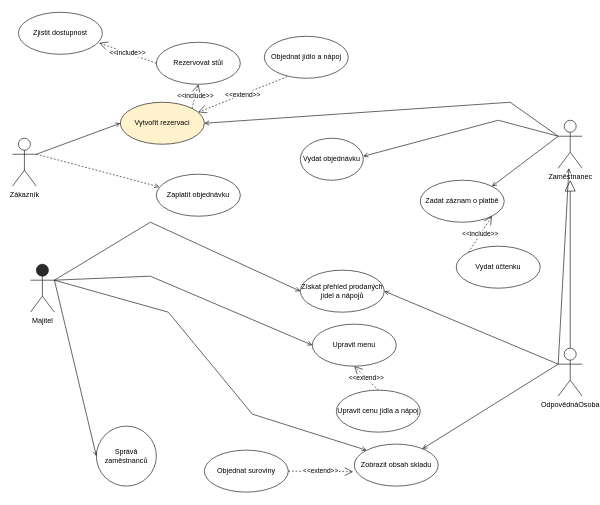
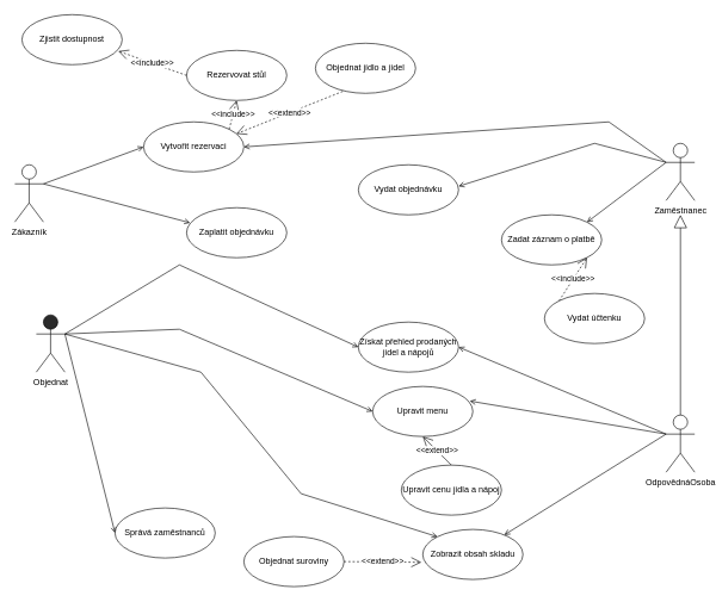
- <mxCell id="11" value="Objednat jídlo a nápoj" style="ellipse;whiteSpace=wrap;html=1;" parent="1" vertex="1"><mxGeometry x="440" y="60" width="140" height="70" as="geometry" /></mxCell>
+ <mxCell id="11" value="Objednat jídlo a jídel" style="ellipse;whiteSpace=wrap;html=1;" parent="1" vertex="1"><mxGeometry x="440" y="60" width="140" height="70" as="geometry" /></mxCell>
- <mxCell id="9" value="Vytvořit rezervaci" style="ellipse;whiteSpace=wrap;html=1;fillColor=#fff2cc;" parent="1" vertex="1"><mxGeometry x="200" y="170" width="140" height="70" as="geometry" /></mxCell>
+ <mxCell id="9" value="Vytvořit rezervaci" style="ellipse;whiteSpace=wrap;html=1;" parent="1" vertex="1"><mxGeometry x="200" y="170" width="140" height="70" as="geometry" /></mxCell>
- <mxCell id="15" value="Vydat objednávku" style="ellipse;whiteSpace=wrap;html=1;" parent="1" vertex="1"><mxGeometry x="500" y="230" width="105" height="70" as="geometry" /></mxCell>
+ <mxCell id="15" value="Vydat objednávku" style="ellipse;whiteSpace=wrap;html=1;" parent="1" vertex="1"><mxGeometry x="500" y="230" width="140" height="70" as="geometry" /></mxCell>
- <mxCell id="3" style="edgeStyle=none;rounded=0;orthogonalLoop=1;jettySize=auto;html=1;exitX=1;exitY=0.333;exitDx=0;exitDy=0;exitPerimeter=0;entryX=0.035;entryY=0.302;entryDx=0;entryDy=0;endArrow=open;endFill=0;entryPerimeter=0;dashed=1;" parent="1" source="4" target="10" edge="1"><mxGeometry relative="1" as="geometry" /></mxCell>
+ <mxCell id="3" style="edgeStyle=none;rounded=0;orthogonalLoop=1;jettySize=auto;html=1;exitX=1;exitY=0.333;exitDx=0;exitDy=0;exitPerimeter=0;entryX=0.035;entryY=0.302;entryDx=0;entryDy=0;endArrow=open;endFill=0;entryPerimeter=0;" parent="1" source="4" target="10" edge="1"><mxGeometry relative="1" as="geometry" /></mxCell>
- <mxCell id="18" style="edgeStyle=none;rounded=0;orthogonalLoop=1;jettySize=auto;html=1;exitX=0;exitY=0.333;exitDx=0;exitDy=0;exitPerimeter=0;endArrow=open;endFill=0;" parent="1" source="20" target="8" edge="1"><mxGeometry relative="1" as="geometry" /></mxCell>
+ <mxCell id="18" style="edgeStyle=none;rounded=0;orthogonalLoop=1;jettySize=auto;html=1;exitX=0;exitY=0.333;exitDx=0;exitDy=0;exitPerimeter=0;entryX=0.97;entryY=0.292;entryDx=0;entryDy=0;entryPerimeter=0;endArrow=open;endFill=0;" parent="1" source="20" target="24" edge="1"><mxGeometry relative="1" as="geometry" /></mxCell>
- <mxCell id="31" value="Majitel" style="shape=umlActor;verticalLabelPosition=bottom;verticalAlign=top;html=1;fillColor=#2a2a2a;" parent="1" vertex="1"><mxGeometry x="50" y="440" width="40" height="80" as="geometry" /></mxCell>
+ <mxCell id="31" value="Objednat" style="shape=umlActor;verticalLabelPosition=bottom;verticalAlign=top;html=1;fillColor=#2a2a2a;" parent="1" vertex="1"><mxGeometry x="50" y="440" width="40" height="80" as="geometry" /></mxCell>
- <mxCell id="36" value="&amp;lt;&amp;lt;extend&amp;gt;&amp;gt;" style="endArrow=open;endSize=12;dashed=1;html=1;exitX=0.5;exitY=0;exitDx=0;exitDy=0;entryX=0.5;entryY=1;entryDx=0;entryDy=0;" parent="1" source="23" target="24" edge="1"><mxGeometry width="160" relative="1" as="geometry"><mxPoint x="470" y="540" as="sourcePoint" /><mxPoint x="630" y="540" as="targetPoint" /></mxGeometry></mxCell>
+ <mxCell id="36" value="&amp;lt;&amp;lt;extend&amp;gt;&amp;gt;" style="endArrow=open;endSize=12;dashed=0;html=1;exitX=0.5;exitY=0;exitDx=0;exitDy=0;entryX=0.5;entryY=1;entryDx=0;entryDy=0;" parent="1" source="23" target="24" edge="1"><mxGeometry width="160" relative="1" as="geometry"><mxPoint x="470" y="540" as="sourcePoint" /><mxPoint x="630" y="540" as="targetPoint" /></mxGeometry></mxCell>
- <mxCell id="32" value="Správá zaměstnanců" style="ellipse;whiteSpace=wrap;html=1;" parent="1" vertex="1"><mxGeometry x="160" y="710" width="100" height="100" as="geometry" /></mxCell>
+ <mxCell id="32" value="Správá zaměstnanců" style="ellipse;whiteSpace=wrap;html=1;" parent="1" vertex="1"><mxGeometry x="160" y="710" width="140" height="70" as="geometry" /></mxCell>
